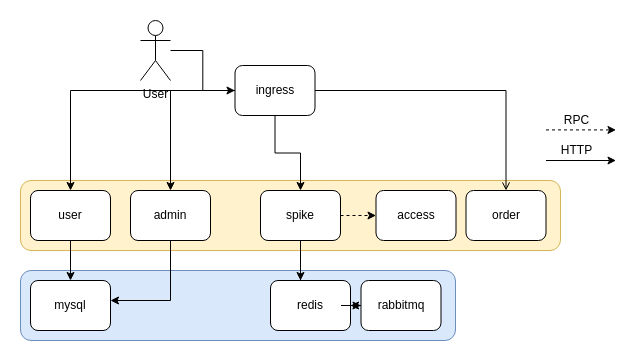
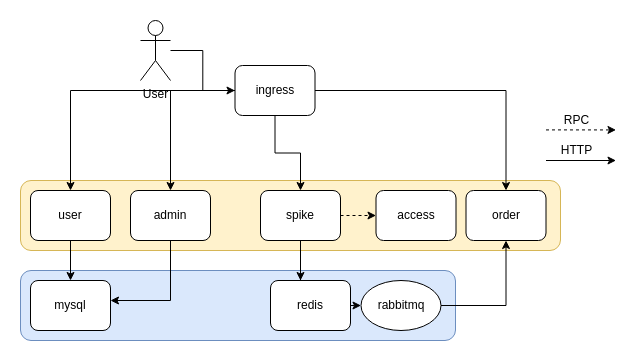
- <mxCell id="16" style="edgeStyle=orthogonalEdgeStyle;rounded=0;orthogonalLoop=1;jettySize=auto;html=1;endArrow=open;" edge="1" parent="1" source="17" target="26"><mxGeometry relative="1" as="geometry" /></mxCell>
+ <mxCell id="16" style="edgeStyle=orthogonalEdgeStyle;rounded=0;orthogonalLoop=1;jettySize=auto;html=1;" edge="1" parent="1" source="17" target="26"><mxGeometry relative="1" as="geometry" /></mxCell>
- <mxCell id="20" style="edgeStyle=orthogonalEdgeStyle;rounded=0;orthogonalLoop=1;jettySize=auto;html=1;" edge="1" parent="1" source="21" target="19"><mxGeometry relative="1" as="geometry" /></mxCell>
+ <mxCell id="20" style="edgeStyle=orthogonalEdgeStyle;rounded=0;orthogonalLoop=1;jettySize=auto;html=1;" edge="1" parent="1" source="21" target="26"><mxGeometry relative="1" as="geometry" /></mxCell>
- <mxCell id="21" value="rabbitmq" style="rounded=1;whiteSpace=wrap;html=1;" parent="1" vertex="1"><mxGeometry x="360.5" y="280" width="80" height="50" as="geometry" /></mxCell>
+ <mxCell id="21" value="rabbitmq" style="ellipse;whiteSpace=wrap;html=1;" parent="1" vertex="1"><mxGeometry x="360.5" y="280" width="80" height="50" as="geometry" /></mxCell>
